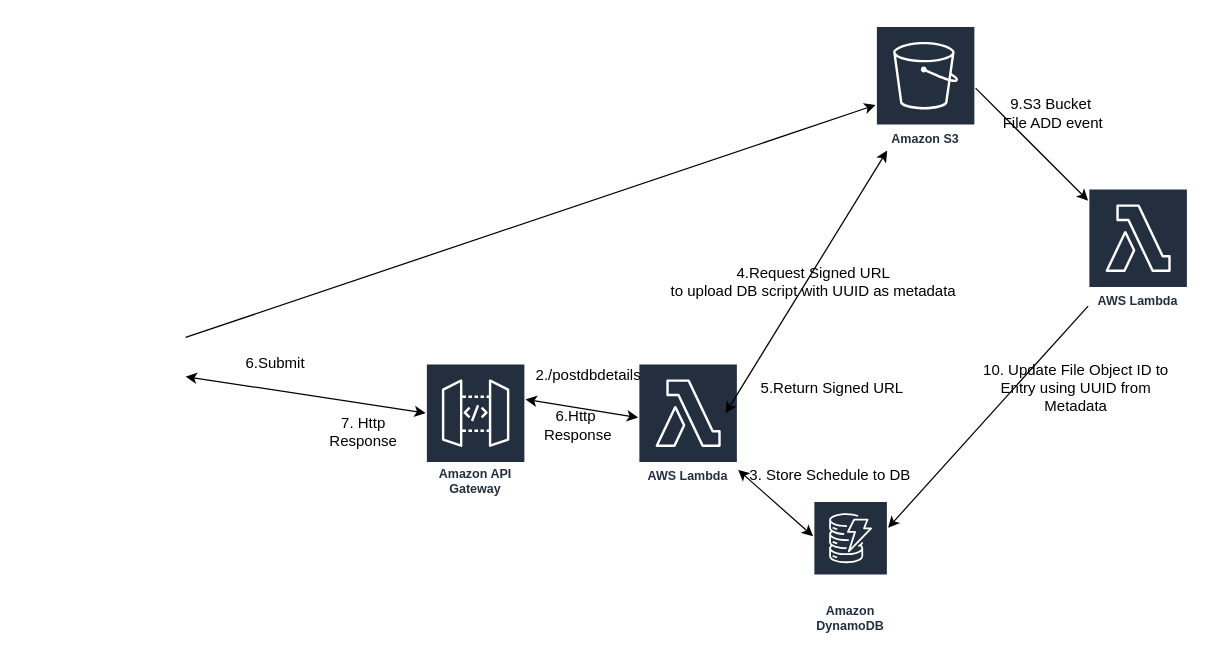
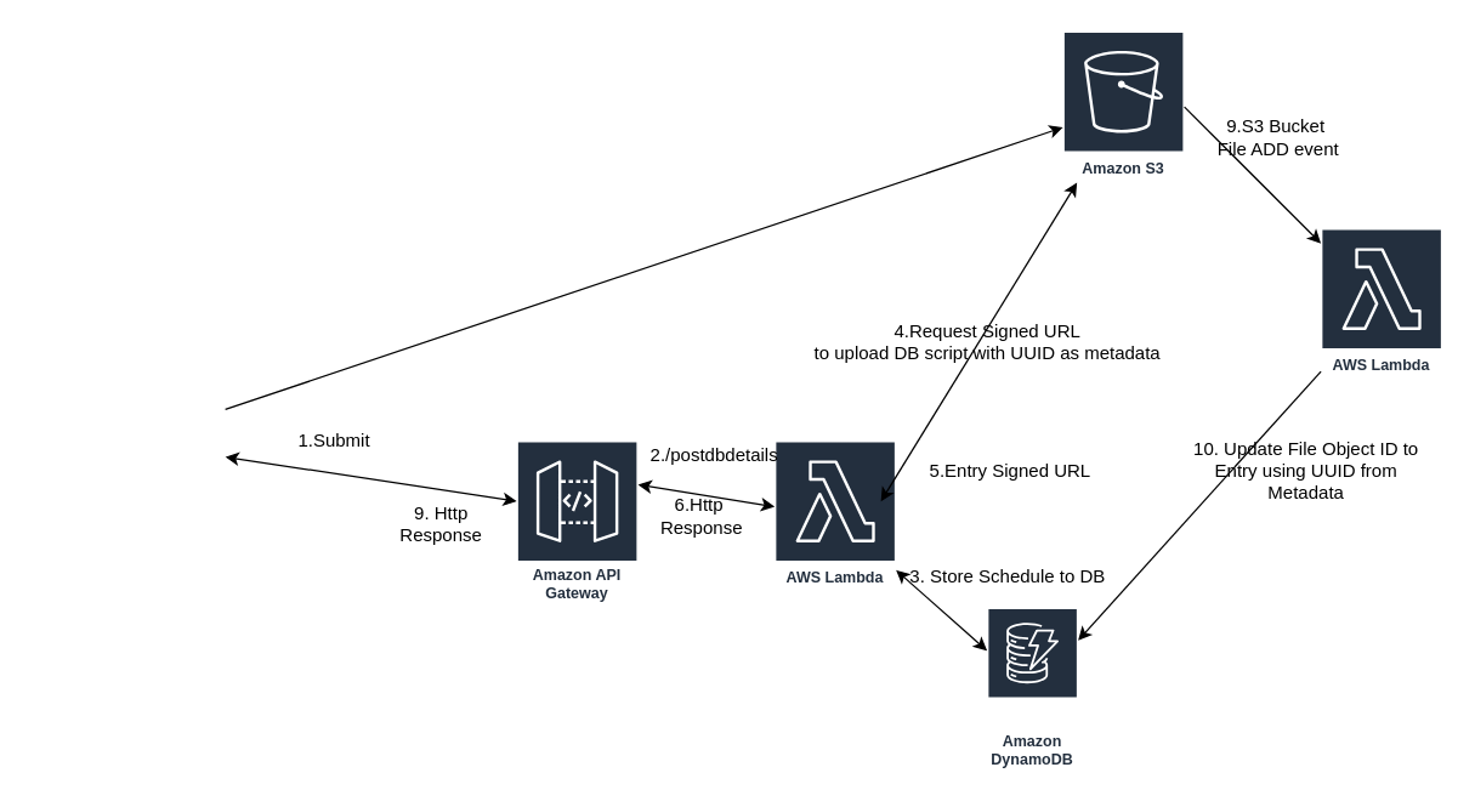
- <mxCell id="8" value="6.Submit" style="text;html=1;strokeColor=none;fillColor=none;align=center;verticalAlign=middle;whiteSpace=wrap;rounded=0;" parent="1" vertex="1"><mxGeometry x="200" y="280" width="40" height="20" as="geometry" /></mxCell>
+ <mxCell id="8" value="1.Submit" style="text;html=1;strokeColor=none;fillColor=none;align=center;verticalAlign=middle;whiteSpace=wrap;rounded=0;" parent="1" vertex="1"><mxGeometry x="200" y="280" width="40" height="20" as="geometry" /></mxCell>
- <mxCell id="14" value="5.Return Signed URL" style="text;html=1;align=center;verticalAlign=middle;resizable=0;points=[];autosize=1;strokeColor=none;" parent="1" vertex="1"><mxGeometry x="600" y="300" width="130" height="20" as="geometry" /></mxCell>
+ <mxCell id="14" value="5.Entry Signed URL" style="text;html=1;align=center;verticalAlign=middle;resizable=0;points=[];autosize=1;strokeColor=none;" parent="1" vertex="1"><mxGeometry x="600" y="300" width="130" height="20" as="geometry" /></mxCell>
- <mxCell id="17" value="7. Http &lt;br&gt;Response" style="text;html=1;align=center;verticalAlign=middle;resizable=0;points=[];autosize=1;strokeColor=none;" parent="1" vertex="1"><mxGeometry x="255" y="330" width="70" height="30" as="geometry" /></mxCell>
+ <mxCell id="17" value="9. Http &lt;br&gt;Response" style="text;html=1;align=center;verticalAlign=middle;resizable=0;points=[];autosize=1;strokeColor=none;" parent="1" vertex="1"><mxGeometry x="255" y="330" width="70" height="30" as="geometry" /></mxCell>
